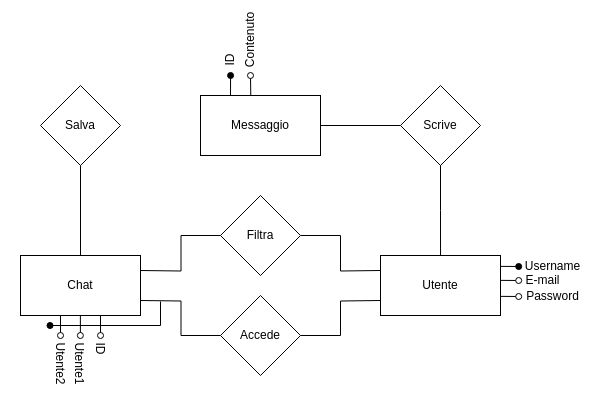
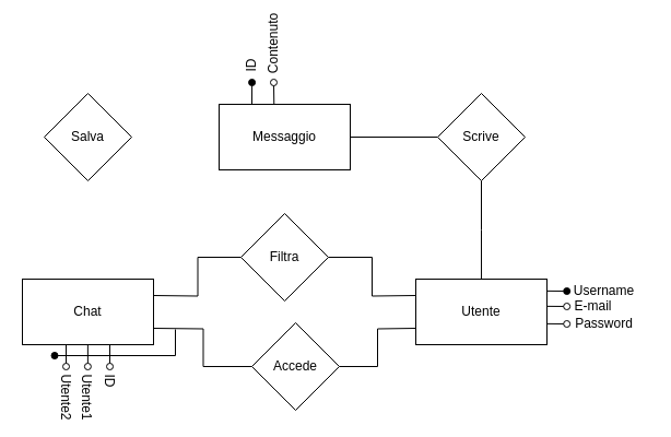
- <mxCell id="20" style="edgeStyle=orthogonalEdgeStyle;rounded=0;orthogonalLoop=1;jettySize=auto;html=1;exitX=0.5;exitY=1;exitDx=0;exitDy=0;entryX=0.5;entryY=0;entryDx=0;entryDy=0;endArrow=none;endFill=0;" edge="1" parent="1" source="21" target="3"><mxGeometry relative="1" as="geometry" /></mxCell>
- <mxCell id="12" value="Accede" style="rhombus;whiteSpace=wrap;html=1;" vertex="1" parent="1"><mxGeometry x="220" y="290" width="80" height="80" as="geometry" /></mxCell>
+ <mxCell id="12" value="Accede" style="rhombus;whiteSpace=wrap;html=1;" vertex="1" parent="1"><mxGeometry x="230" y="290" width="80" height="80" as="geometry" /></mxCell>
